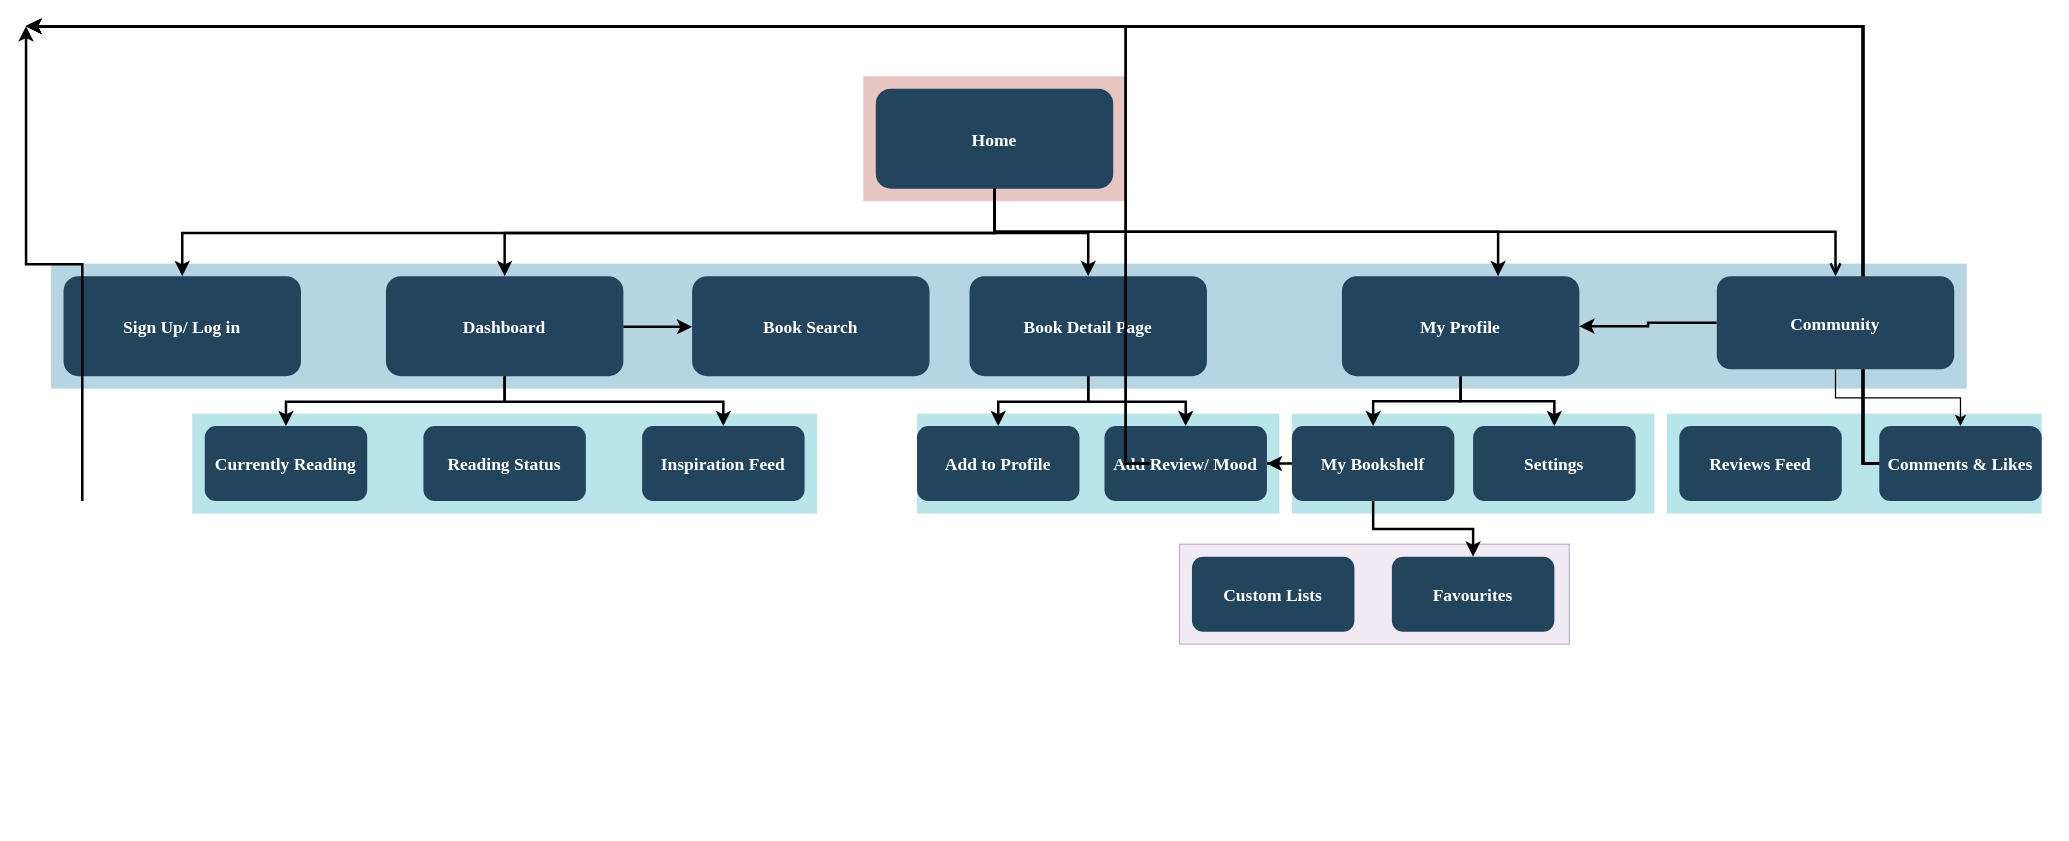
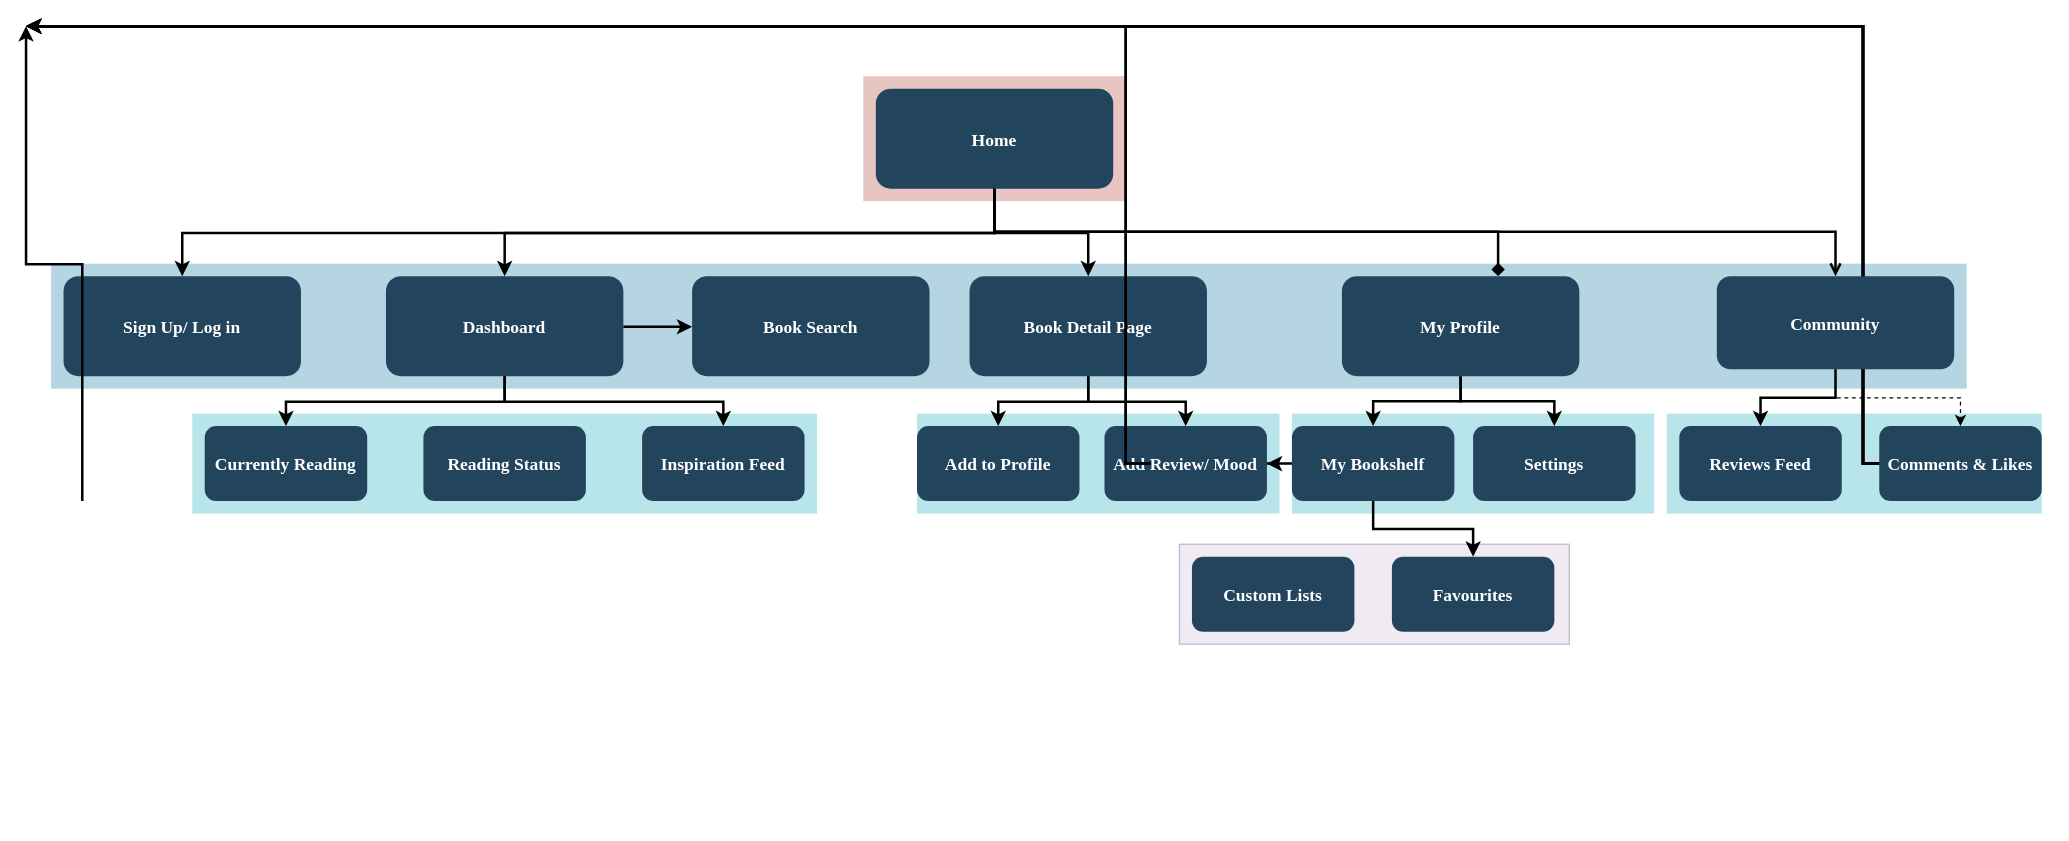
- <mxCell id="9" style="edgeStyle=orthogonalEdgeStyle;rounded=0;orthogonalLoop=1;jettySize=auto;html=1;strokeWidth=2;" edge="1" parent="1" source="11" target="41"><mxGeometry relative="1" as="geometry"><Array as="points"><mxPoint x="795" y="185" /><mxPoint x="1198" y="185" /></Array></mxGeometry></mxCell>
+ <mxCell id="9" style="edgeStyle=orthogonalEdgeStyle;rounded=0;orthogonalLoop=1;jettySize=auto;html=1;strokeWidth=2;endArrow=diamond;" edge="1" parent="1" source="11" target="41"><mxGeometry relative="1" as="geometry"><Array as="points"><mxPoint x="795" y="185" /><mxPoint x="1198" y="185" /></Array></mxGeometry></mxCell>
- <mxCell id="48" style="edgeStyle=orthogonalEdgeStyle;rounded=0;orthogonalLoop=1;jettySize=auto;html=1;strokeWidth=2;" edge="1" parent="1" source="50" target="41"><mxGeometry relative="1" as="geometry" /></mxCell>
+ <mxCell id="48" style="edgeStyle=orthogonalEdgeStyle;rounded=0;orthogonalLoop=1;jettySize=auto;html=1;entryX=0.5;entryY=0;entryDx=0;entryDy=0;strokeWidth=2;" edge="1" parent="1" source="50" target="51"><mxGeometry relative="1" as="geometry" /></mxCell>
- <mxCell id="49" style="edgeStyle=orthogonalEdgeStyle;rounded=0;orthogonalLoop=1;jettySize=auto;html=1;entryX=0.5;entryY=0;entryDx=0;entryDy=0;" edge="1" parent="1" source="50" target="52"><mxGeometry relative="1" as="geometry" /></mxCell>
+ <mxCell id="49" style="edgeStyle=orthogonalEdgeStyle;rounded=0;orthogonalLoop=1;jettySize=auto;html=1;entryX=0.5;entryY=0;entryDx=0;entryDy=0;dashed=1;" edge="1" parent="1" source="50" target="52"><mxGeometry relative="1" as="geometry" /></mxCell>
